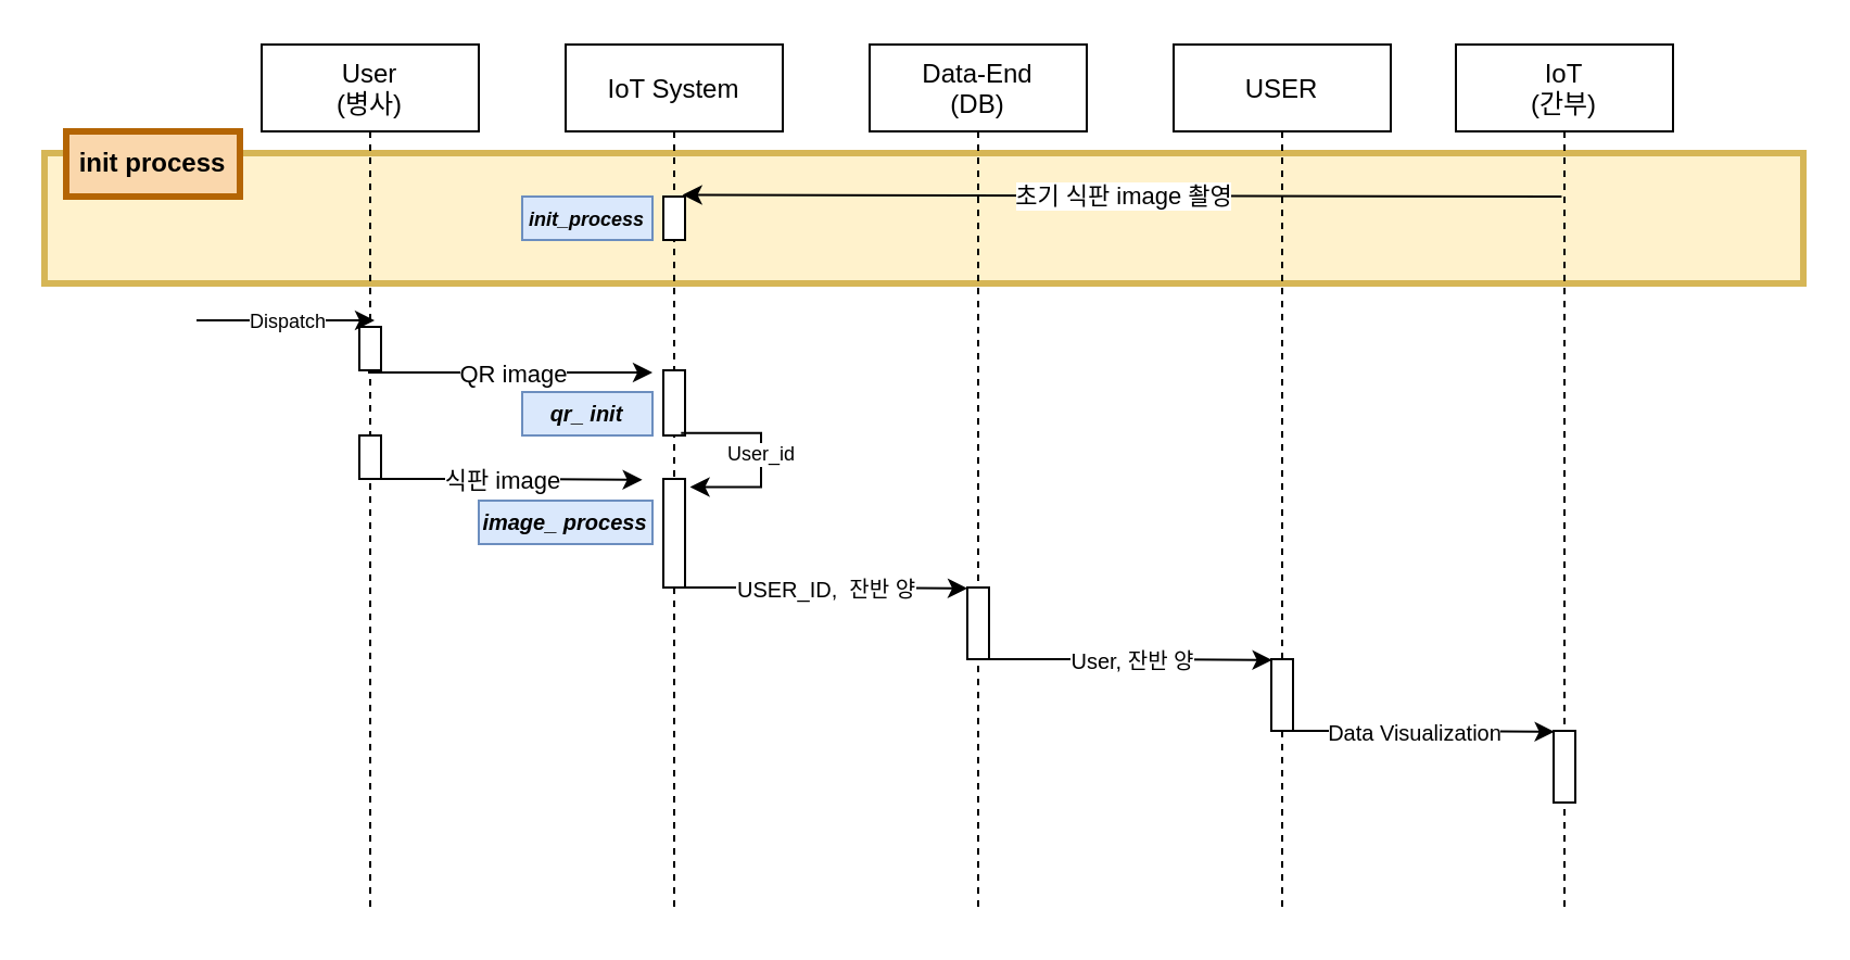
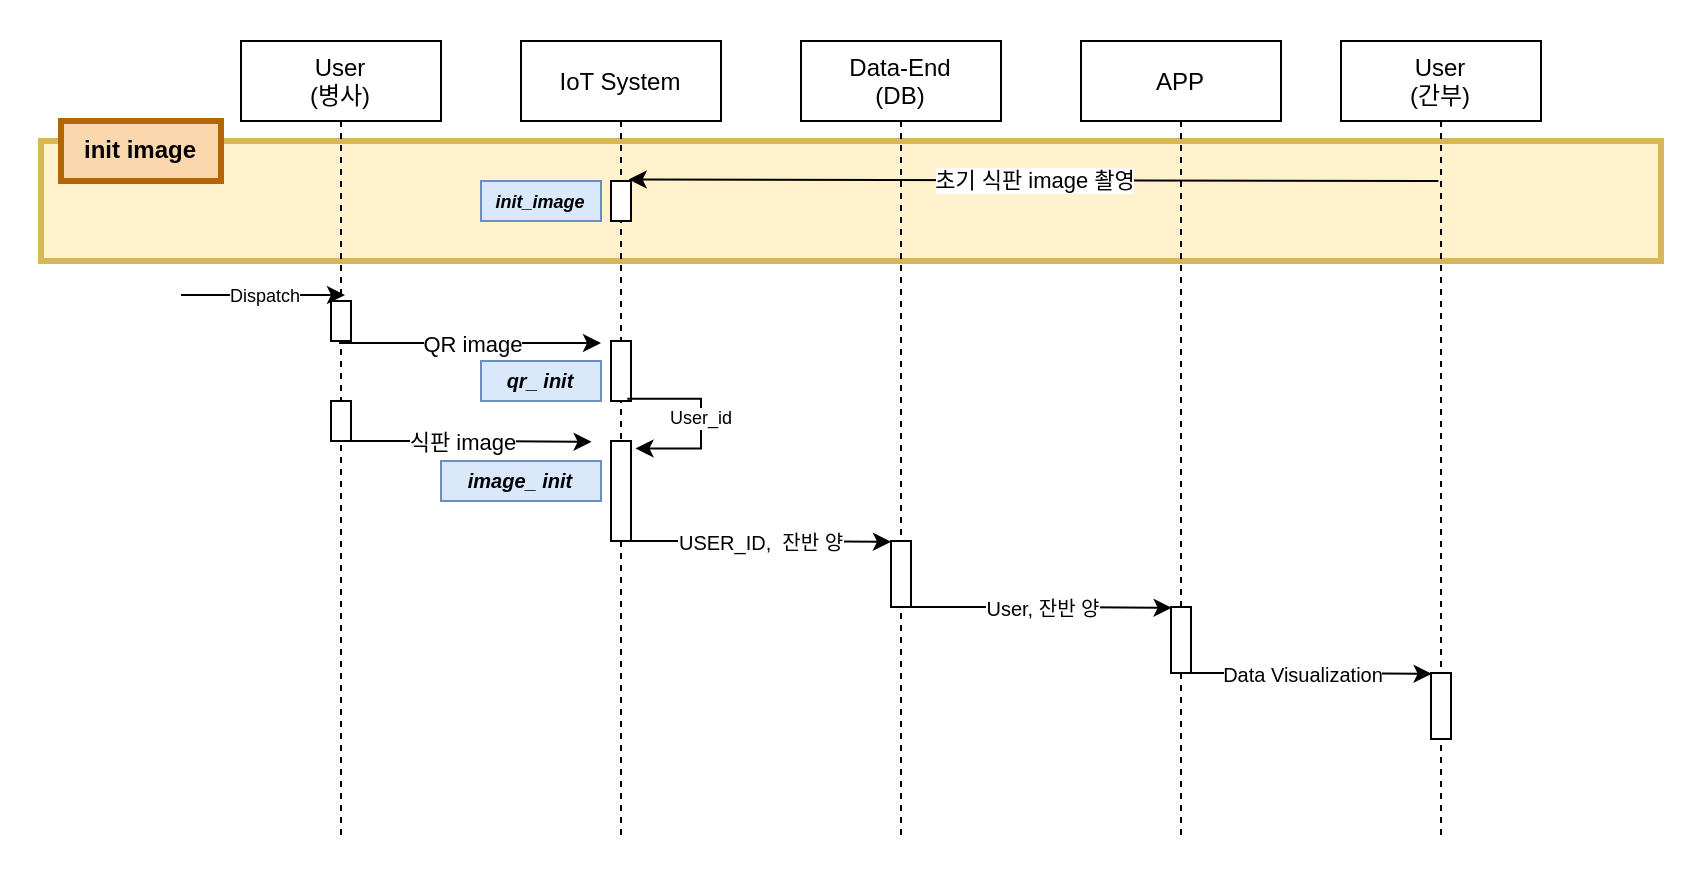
- <mxCell id="25" value="IoT&#10;(간부)" style="shape=umlLifeline;perimeter=lifelinePerimeter;container=1;collapsible=0;recursiveResize=0;rounded=0;shadow=0;strokeWidth=1;" parent="1" vertex="1"><mxGeometry x="670" y="20" width="100" height="400" as="geometry" /></mxCell>
+ <mxCell id="25" value="User&#10;(간부)" style="shape=umlLifeline;perimeter=lifelinePerimeter;container=1;collapsible=0;recursiveResize=0;rounded=0;shadow=0;strokeWidth=1;" parent="1" vertex="1"><mxGeometry x="670" y="20" width="100" height="400" as="geometry" /></mxCell>
- <mxCell id="15" value="USER" style="shape=umlLifeline;perimeter=lifelinePerimeter;container=1;collapsible=0;recursiveResize=0;rounded=0;shadow=0;strokeWidth=1;" vertex="1" parent="1"><mxGeometry x="540" y="20" width="100" height="400" as="geometry" /></mxCell>
+ <mxCell id="15" value="APP" style="shape=umlLifeline;perimeter=lifelinePerimeter;container=1;collapsible=0;recursiveResize=0;rounded=0;shadow=0;strokeWidth=1;" vertex="1" parent="1"><mxGeometry x="540" y="20" width="100" height="400" as="geometry" /></mxCell>
- <mxCell id="31" value="&lt;b&gt;init process&lt;/b&gt;" style="text;html=1;strokeColor=#b46504;fillColor=#fad7ac;align=center;verticalAlign=middle;whiteSpace=wrap;rounded=0;strokeWidth=3;" vertex="1" parent="1"><mxGeometry x="30" y="60" width="80" height="30" as="geometry" /></mxCell>
+ <mxCell id="31" value="&lt;b&gt;init image&lt;/b&gt;" style="text;html=1;strokeColor=#b46504;fillColor=#fad7ac;align=center;verticalAlign=middle;whiteSpace=wrap;rounded=0;strokeWidth=3;" vertex="1" parent="1"><mxGeometry x="30" y="60" width="80" height="30" as="geometry" /></mxCell>
- <mxCell id="32" value="&lt;font style=&quot;font-size: 9px&quot;&gt;&lt;b&gt;&lt;i&gt;init_process&lt;/i&gt;&lt;/b&gt;&lt;/font&gt;" style="text;html=1;strokeColor=#6c8ebf;fillColor=#dae8fc;align=center;verticalAlign=middle;whiteSpace=wrap;rounded=0;" vertex="1" parent="1"><mxGeometry x="240" y="90" width="60" height="20" as="geometry" /></mxCell>
+ <mxCell id="32" value="&lt;font style=&quot;font-size: 9px&quot;&gt;&lt;b&gt;&lt;i&gt;init_image&lt;/i&gt;&lt;/b&gt;&lt;/font&gt;" style="text;html=1;strokeColor=#6c8ebf;fillColor=#dae8fc;align=center;verticalAlign=middle;whiteSpace=wrap;rounded=0;" vertex="1" parent="1"><mxGeometry x="240" y="90" width="60" height="20" as="geometry" /></mxCell>
- <mxCell id="12" value="&lt;font size=&quot;1&quot;&gt;&lt;b&gt;&lt;i&gt;image_ process&lt;/i&gt;&lt;/b&gt;&lt;/font&gt;" style="text;html=1;strokeColor=#6c8ebf;fillColor=#dae8fc;align=center;verticalAlign=middle;whiteSpace=wrap;rounded=0;" vertex="1" parent="8"><mxGeometry x="-40" y="210" width="80" height="20" as="geometry" /></mxCell>
+ <mxCell id="12" value="&lt;font size=&quot;1&quot;&gt;&lt;b&gt;&lt;i&gt;image_ init&lt;/i&gt;&lt;/b&gt;&lt;/font&gt;" style="text;html=1;strokeColor=#6c8ebf;fillColor=#dae8fc;align=center;verticalAlign=middle;whiteSpace=wrap;rounded=0;" vertex="1" parent="8"><mxGeometry x="-40" y="210" width="80" height="20" as="geometry" /></mxCell>
